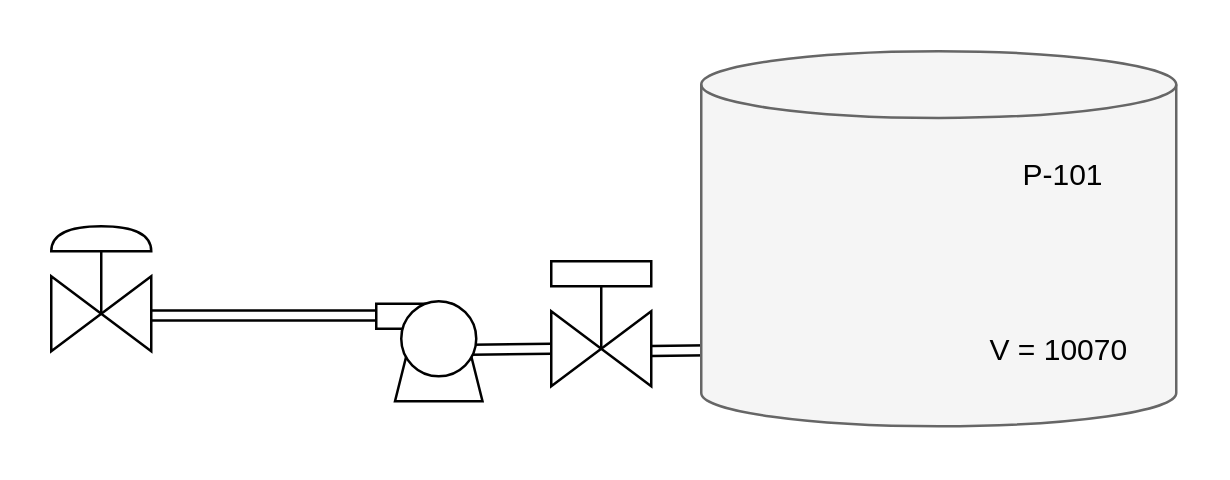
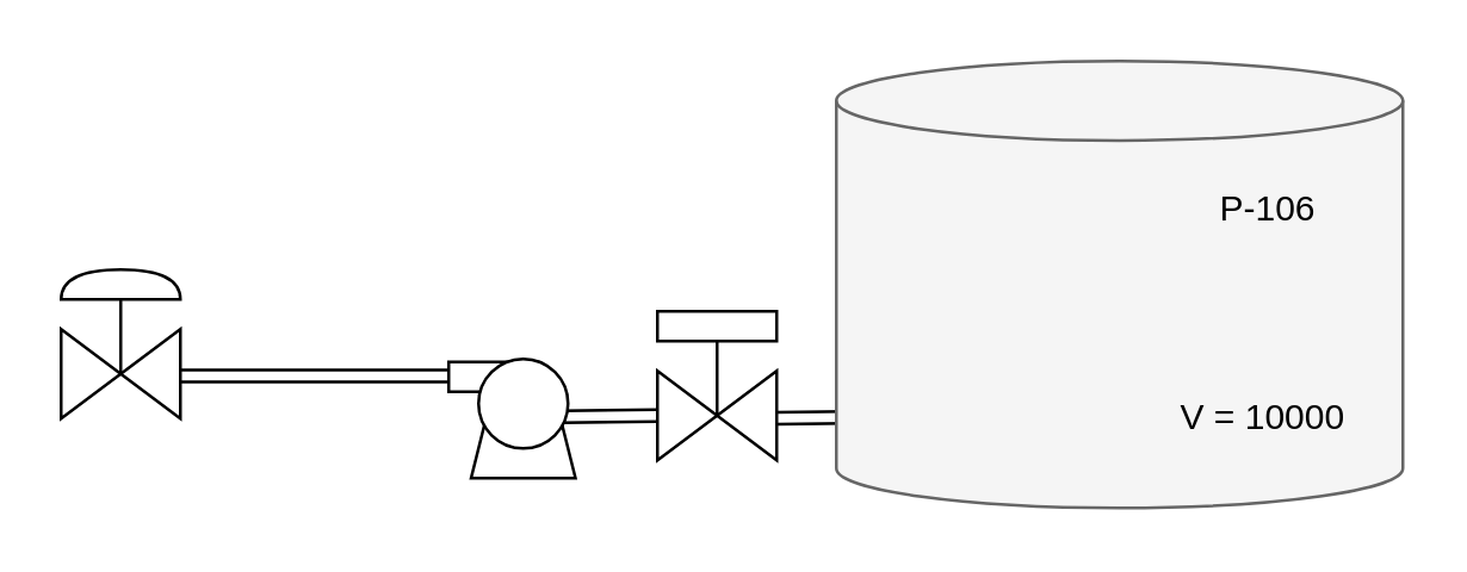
- <mxCell id="21" value="Р-101" style="text;html=1;strokeColor=none;fillColor=none;align=center;verticalAlign=middle;whiteSpace=wrap;rounded=0;" vertex="1" parent="1"><mxGeometry x="405" y="60" width="40" height="20" as="geometry" /></mxCell>
+ <mxCell id="21" value="Р-106" style="text;html=1;strokeColor=none;fillColor=none;align=center;verticalAlign=middle;whiteSpace=wrap;rounded=0;" vertex="1" parent="1"><mxGeometry x="405" y="60" width="40" height="20" as="geometry" /></mxCell>
- <mxCell id="20" value="V = 10070&amp;nbsp;" style="text;html=1;strokeColor=none;fillColor=none;align=center;verticalAlign=middle;whiteSpace=wrap;rounded=0;" vertex="1" parent="1"><mxGeometry x="390" y="130" width="70" height="20" as="geometry" /></mxCell>
+ <mxCell id="20" value="V = 10000&amp;nbsp;" style="text;html=1;strokeColor=none;fillColor=none;align=center;verticalAlign=middle;whiteSpace=wrap;rounded=0;" vertex="1" parent="1"><mxGeometry x="390" y="130" width="70" height="20" as="geometry" /></mxCell>
